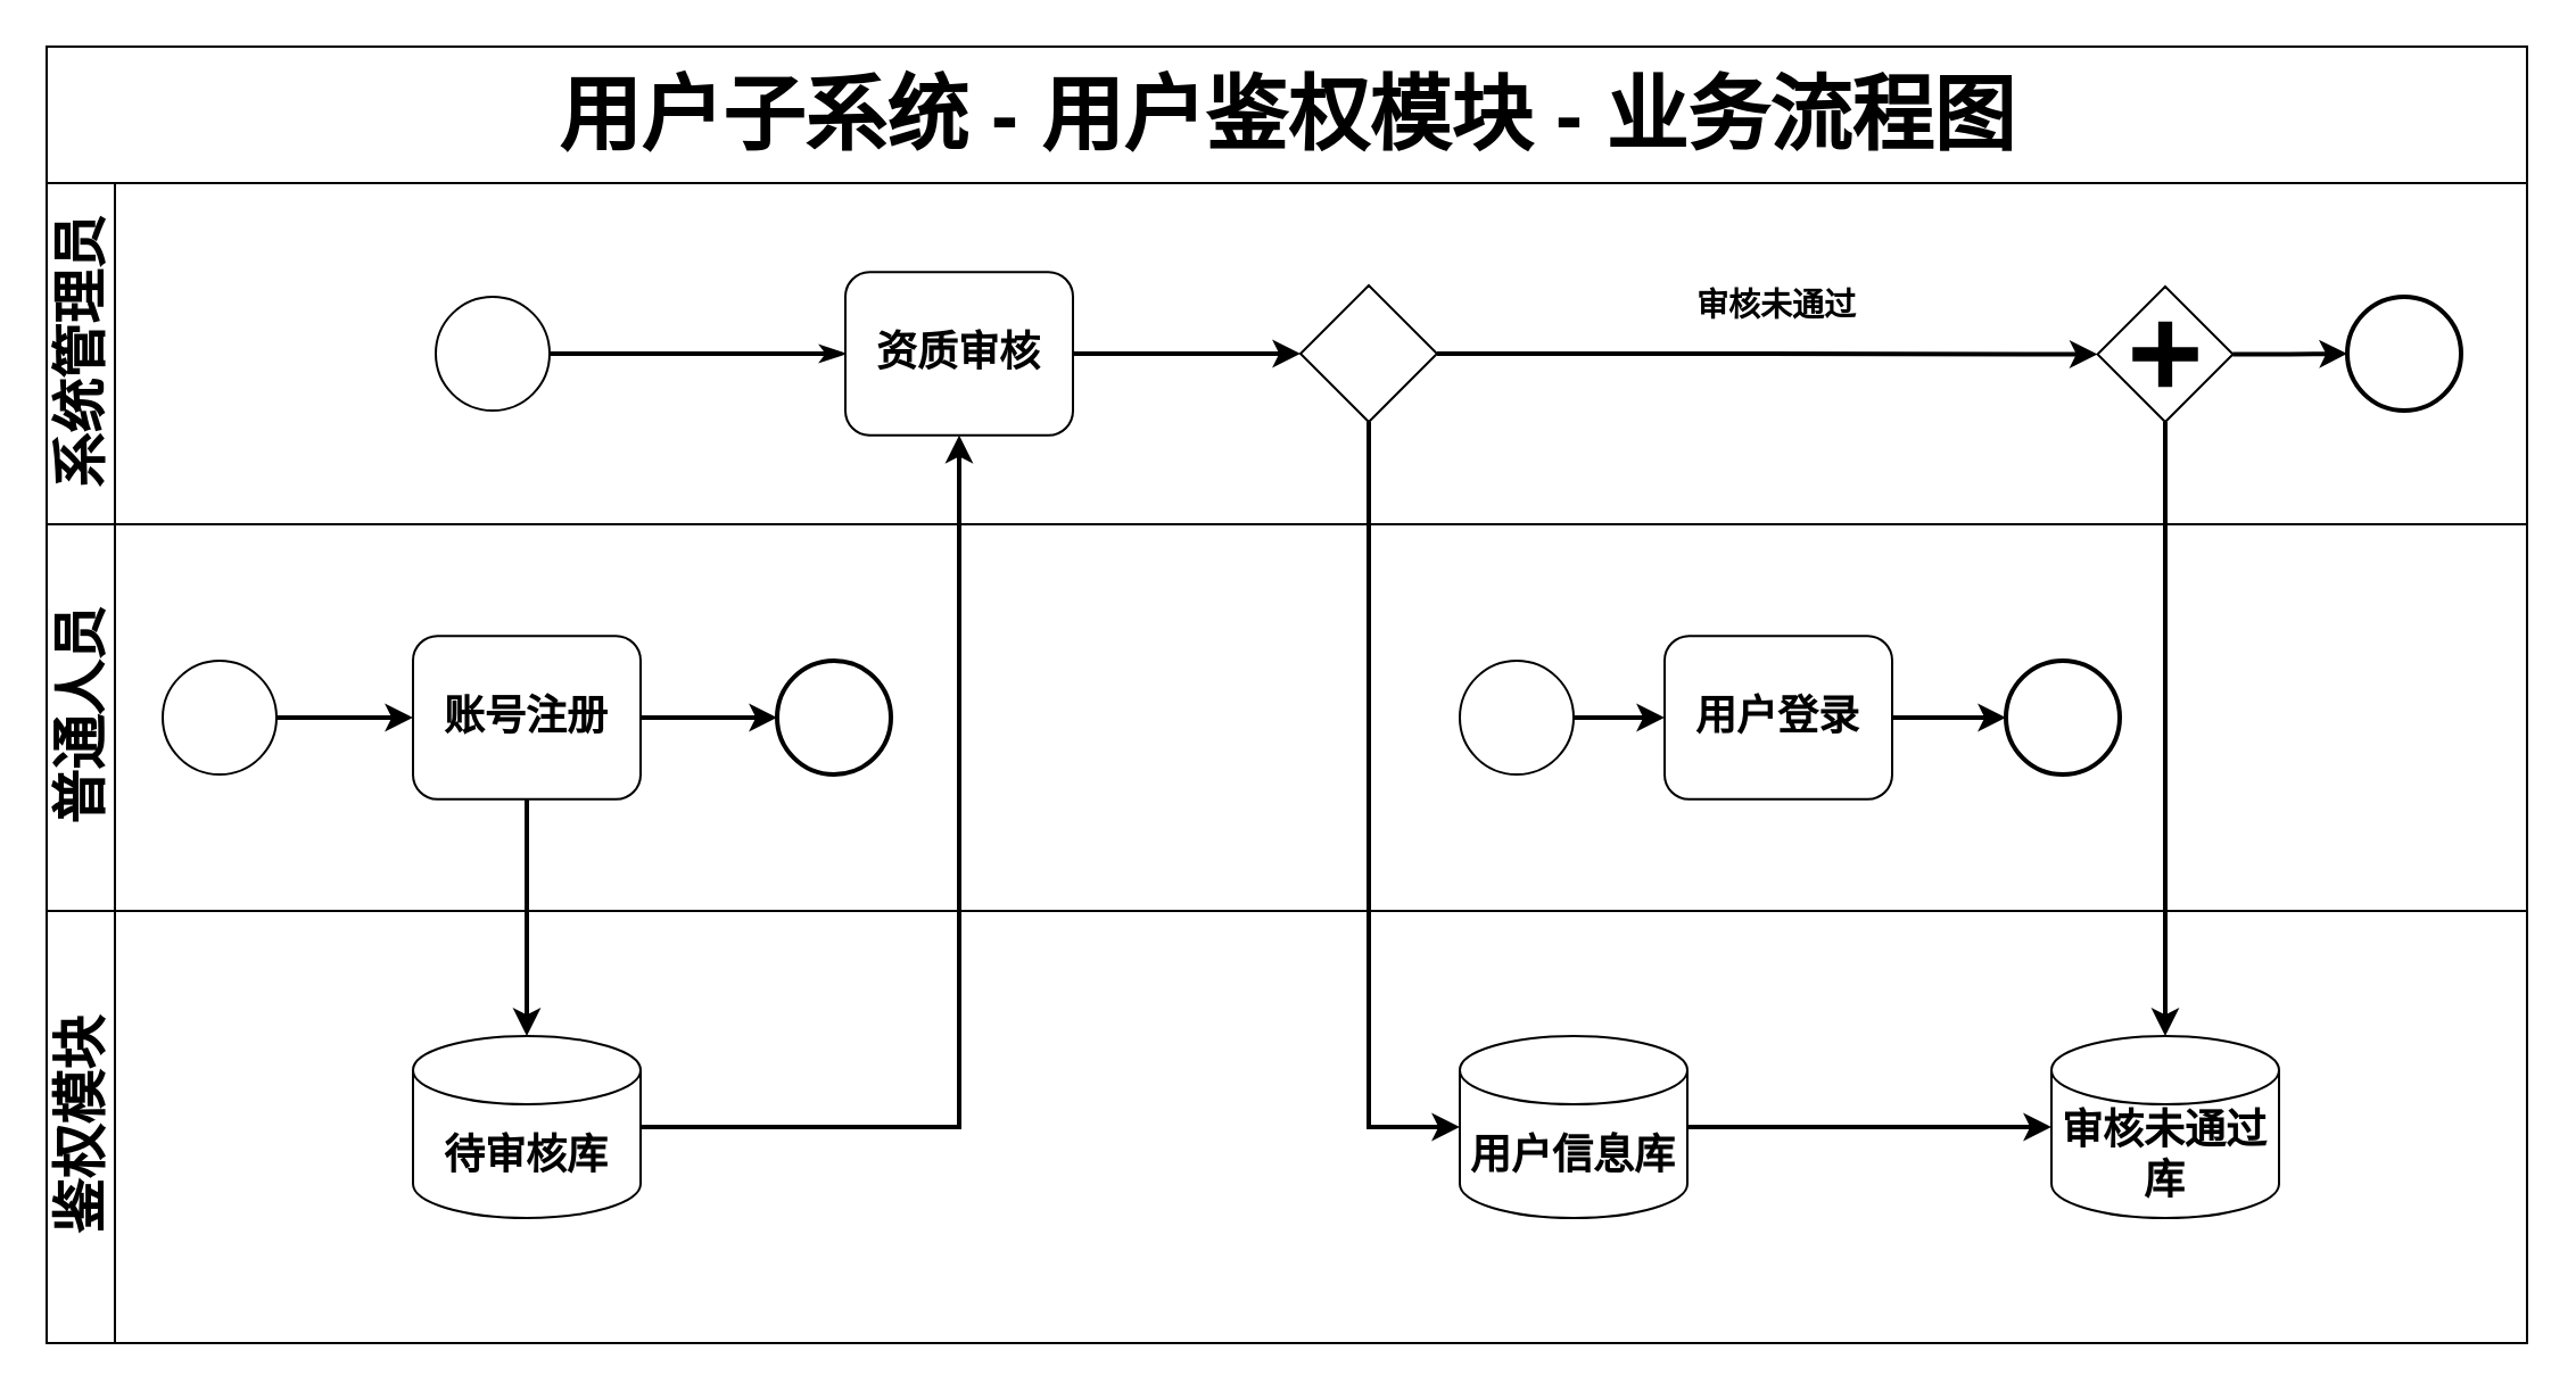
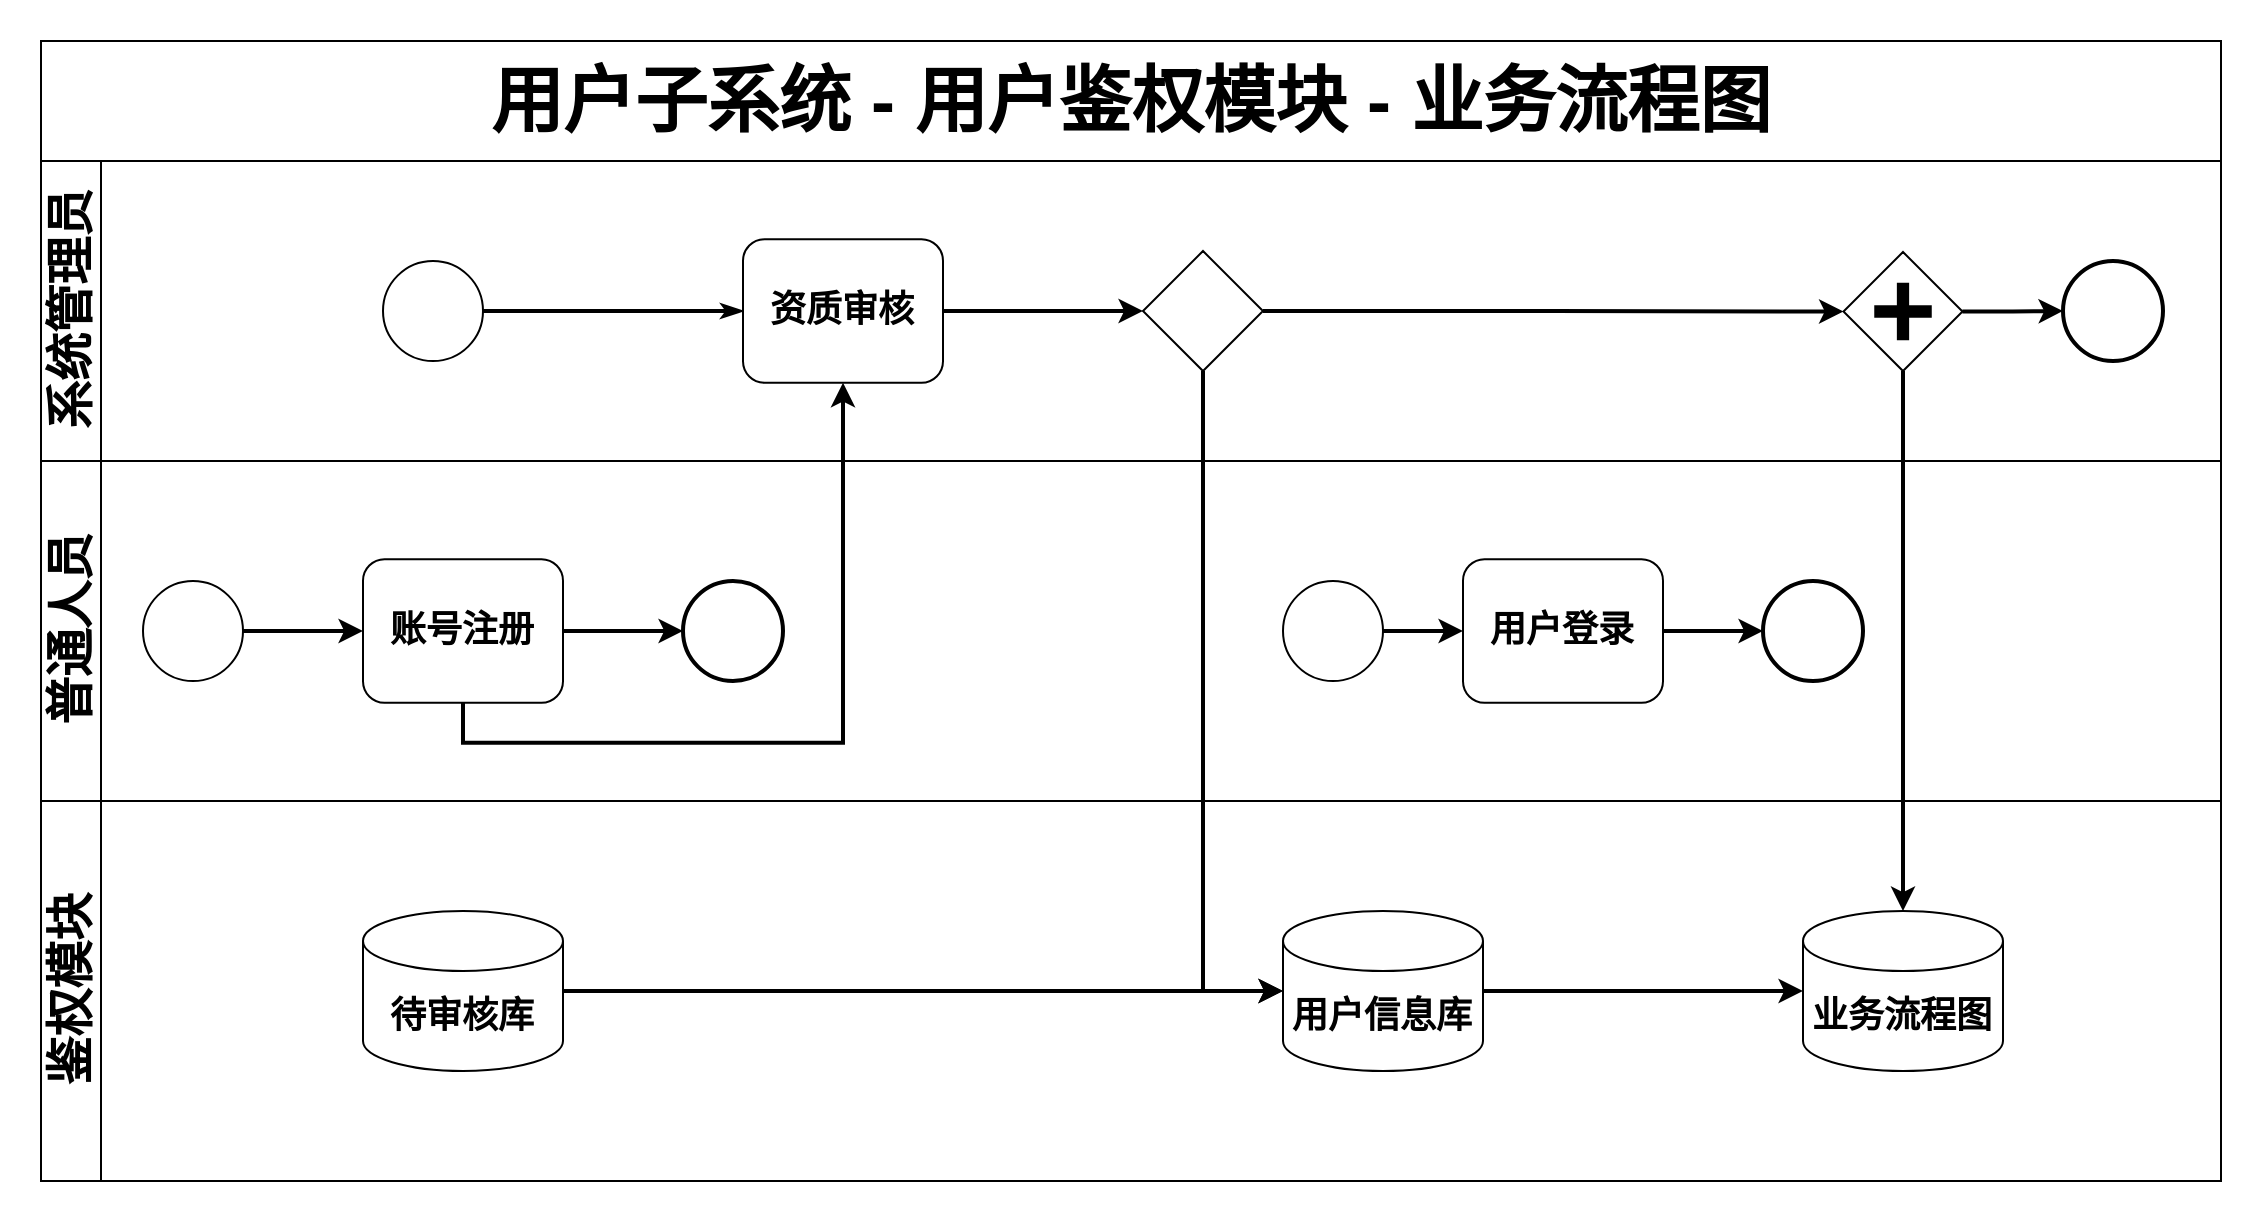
- <mxCell id="15" value="审核未通过" style="text;html=1;strokeColor=none;fillColor=none;align=center;verticalAlign=middle;whiteSpace=wrap;rounded=0;fontSize=14;fontStyle=1" parent="7" vertex="1"><mxGeometry x="721" y="39.13" width="79.01" height="30" as="geometry" /></mxCell>
- <mxCell id="3" style="edgeStyle=orthogonalEdgeStyle;rounded=0;orthogonalLoop=1;jettySize=auto;html=1;exitX=0.5;exitY=1;exitDx=0;exitDy=0;entryX=0.5;entryY=0;entryDx=0;entryDy=0;entryPerimeter=0;strokeWidth=2;" parent="2" source="22" target="30" edge="1"><mxGeometry relative="1" as="geometry" /></mxCell>
+ <mxCell id="3" style="edgeStyle=orthogonalEdgeStyle;rounded=0;orthogonalLoop=1;jettySize=auto;html=1;exitX=0.5;exitY=1;exitDx=0;exitDy=0;strokeWidth=2;" parent="2" source="22" target="11" edge="1"><mxGeometry relative="1" as="geometry" /></mxCell>
- <mxCell id="4" style="edgeStyle=orthogonalEdgeStyle;rounded=0;orthogonalLoop=1;jettySize=auto;html=1;exitX=1;exitY=0.5;exitDx=0;exitDy=0;exitPerimeter=0;entryX=0.5;entryY=1;entryDx=0;entryDy=0;strokeWidth=2;" parent="2" source="30" target="11" edge="1"><mxGeometry relative="1" as="geometry" /></mxCell>
+ <mxCell id="4" style="edgeStyle=orthogonalEdgeStyle;rounded=0;orthogonalLoop=1;jettySize=auto;html=1;exitX=1;exitY=0.5;exitDx=0;exitDy=0;exitPerimeter=0;strokeWidth=2;" parent="2" source="30" target="31" edge="1"><mxGeometry relative="1" as="geometry" /></mxCell>
- <mxCell id="32" value="&lt;font style=&quot;font-size: 18px&quot;&gt;&lt;b&gt;审核未通过库&lt;/b&gt;&lt;/font&gt;" style="shape=cylinder3;whiteSpace=wrap;html=1;boundedLbl=1;backgroundOutline=1;size=15;" parent="29" vertex="1"><mxGeometry x="881" y="55" width="100" height="80" as="geometry" /></mxCell>
+ <mxCell id="32" value="&lt;font style=&quot;font-size: 18px&quot;&gt;&lt;b&gt;业务流程图&lt;/b&gt;&lt;/font&gt;" style="shape=cylinder3;whiteSpace=wrap;html=1;boundedLbl=1;backgroundOutline=1;size=15;" parent="29" vertex="1"><mxGeometry x="881" y="55" width="100" height="80" as="geometry" /></mxCell>
